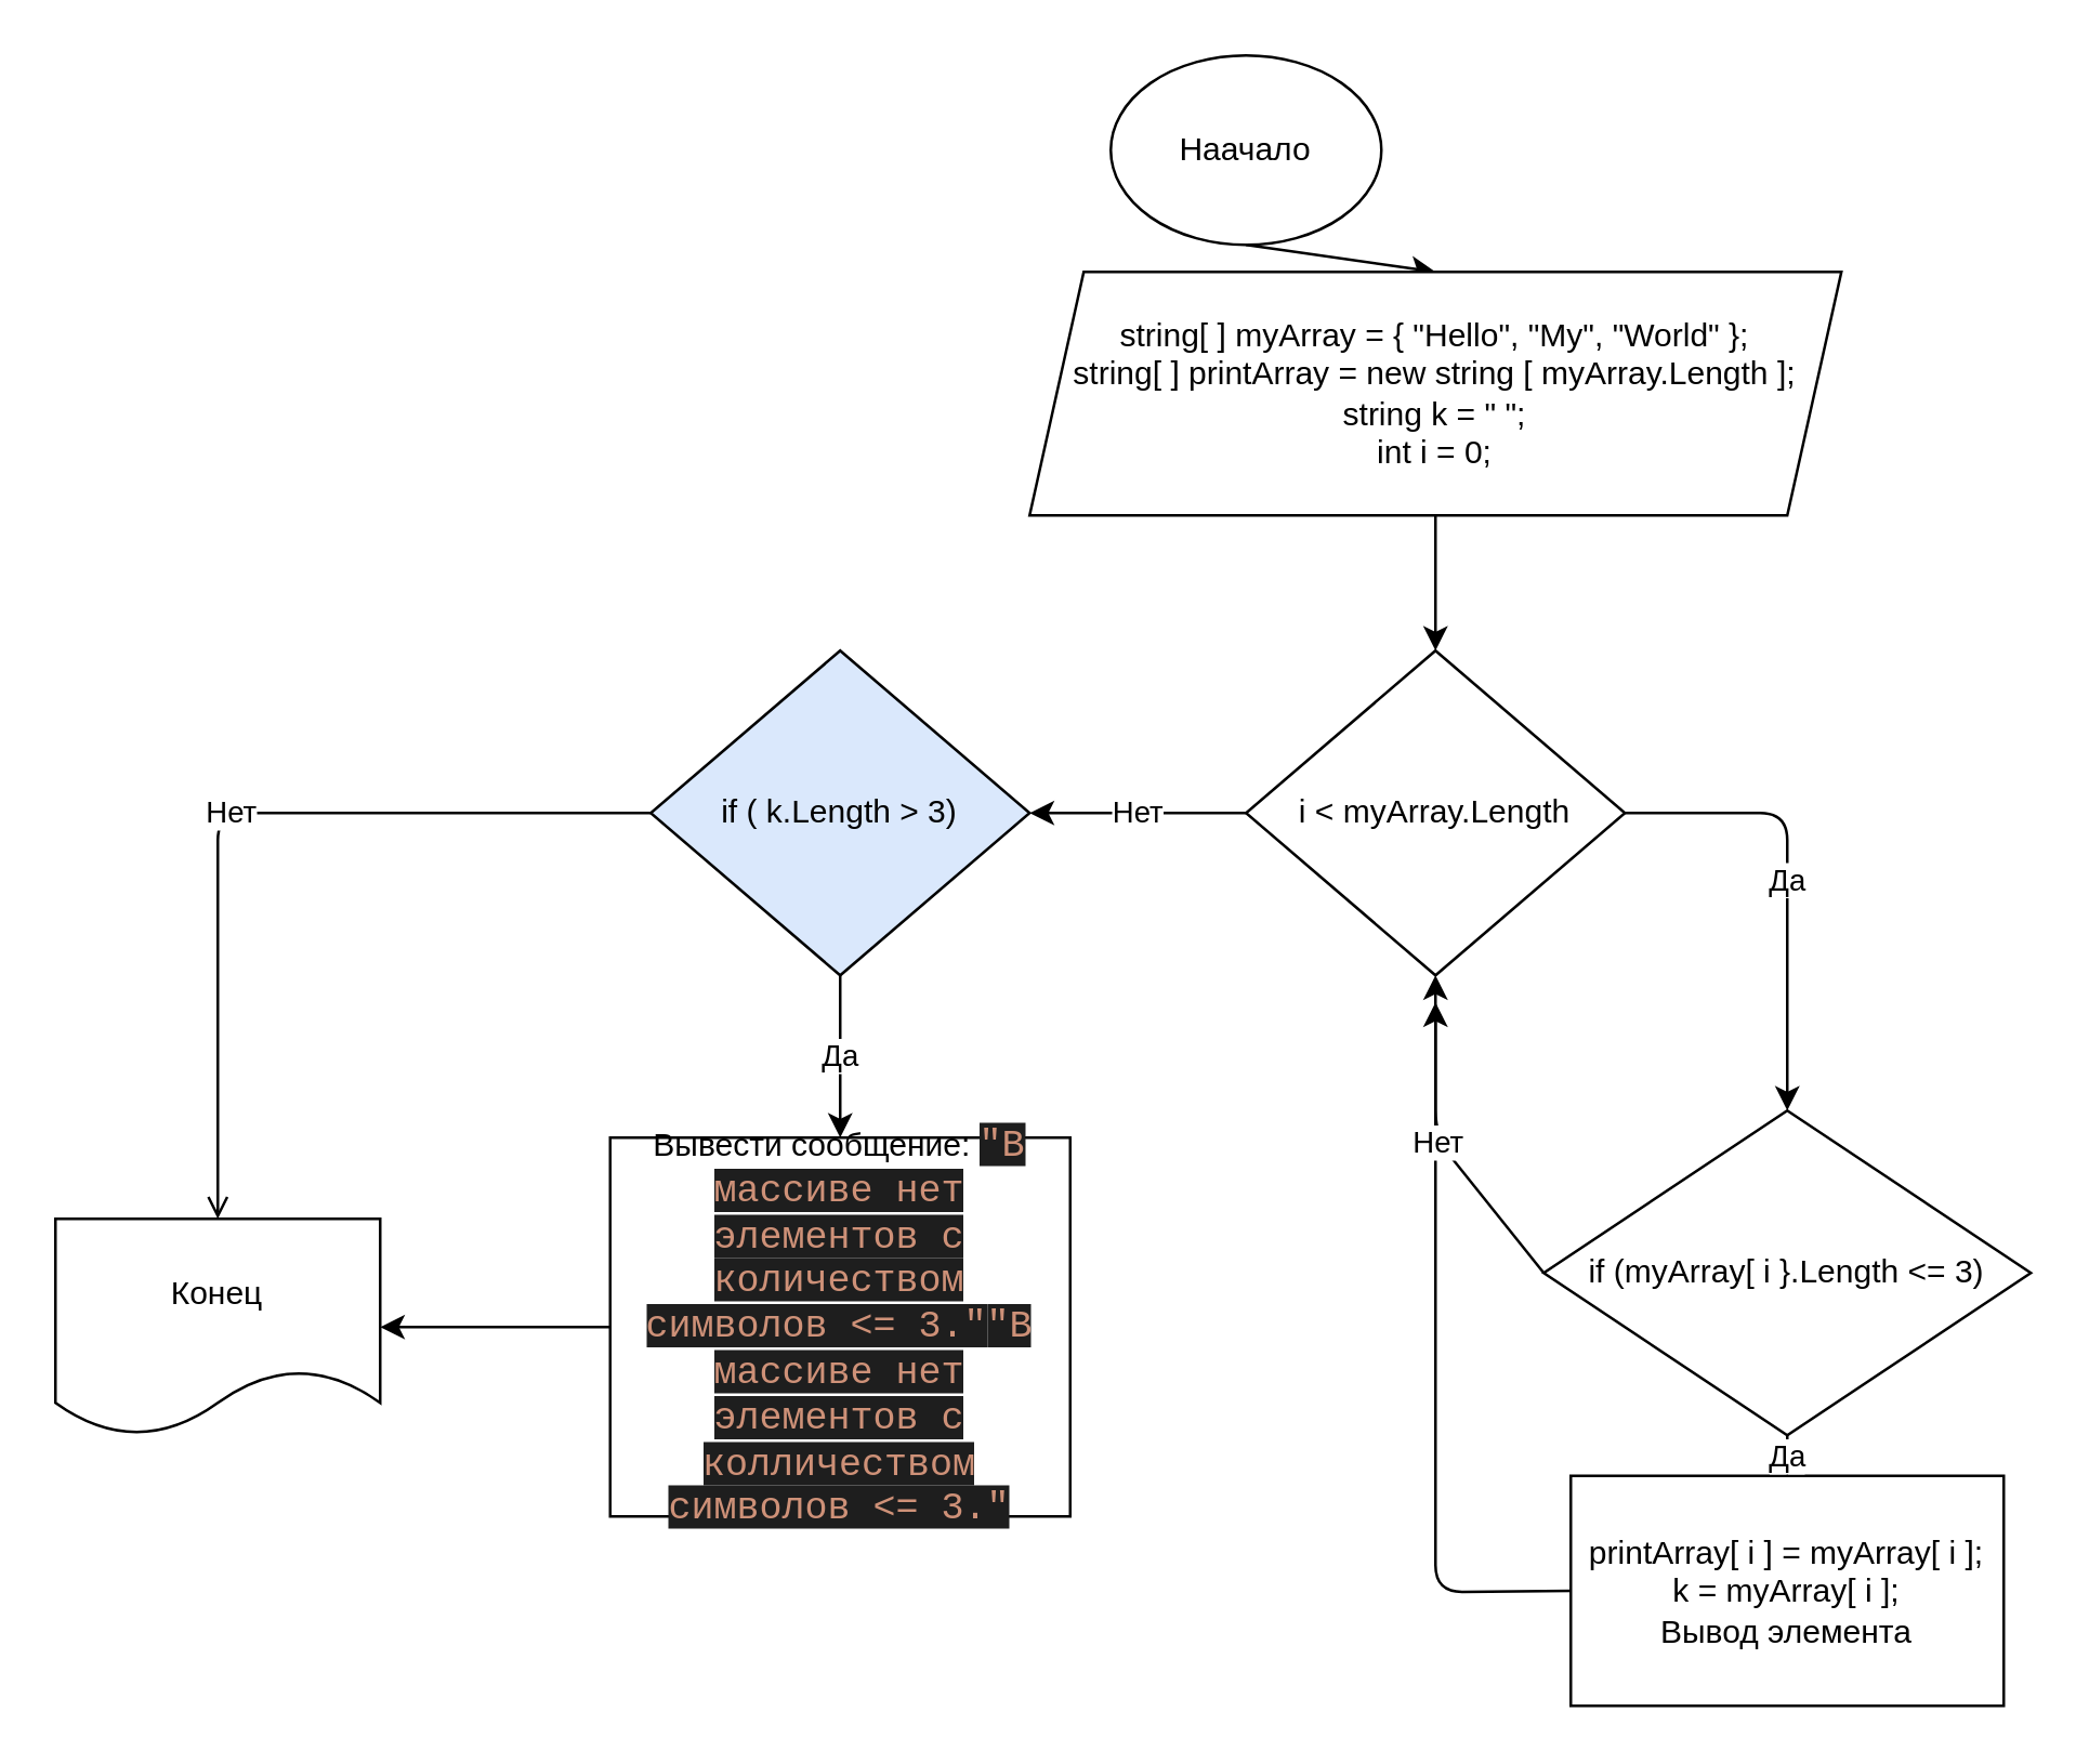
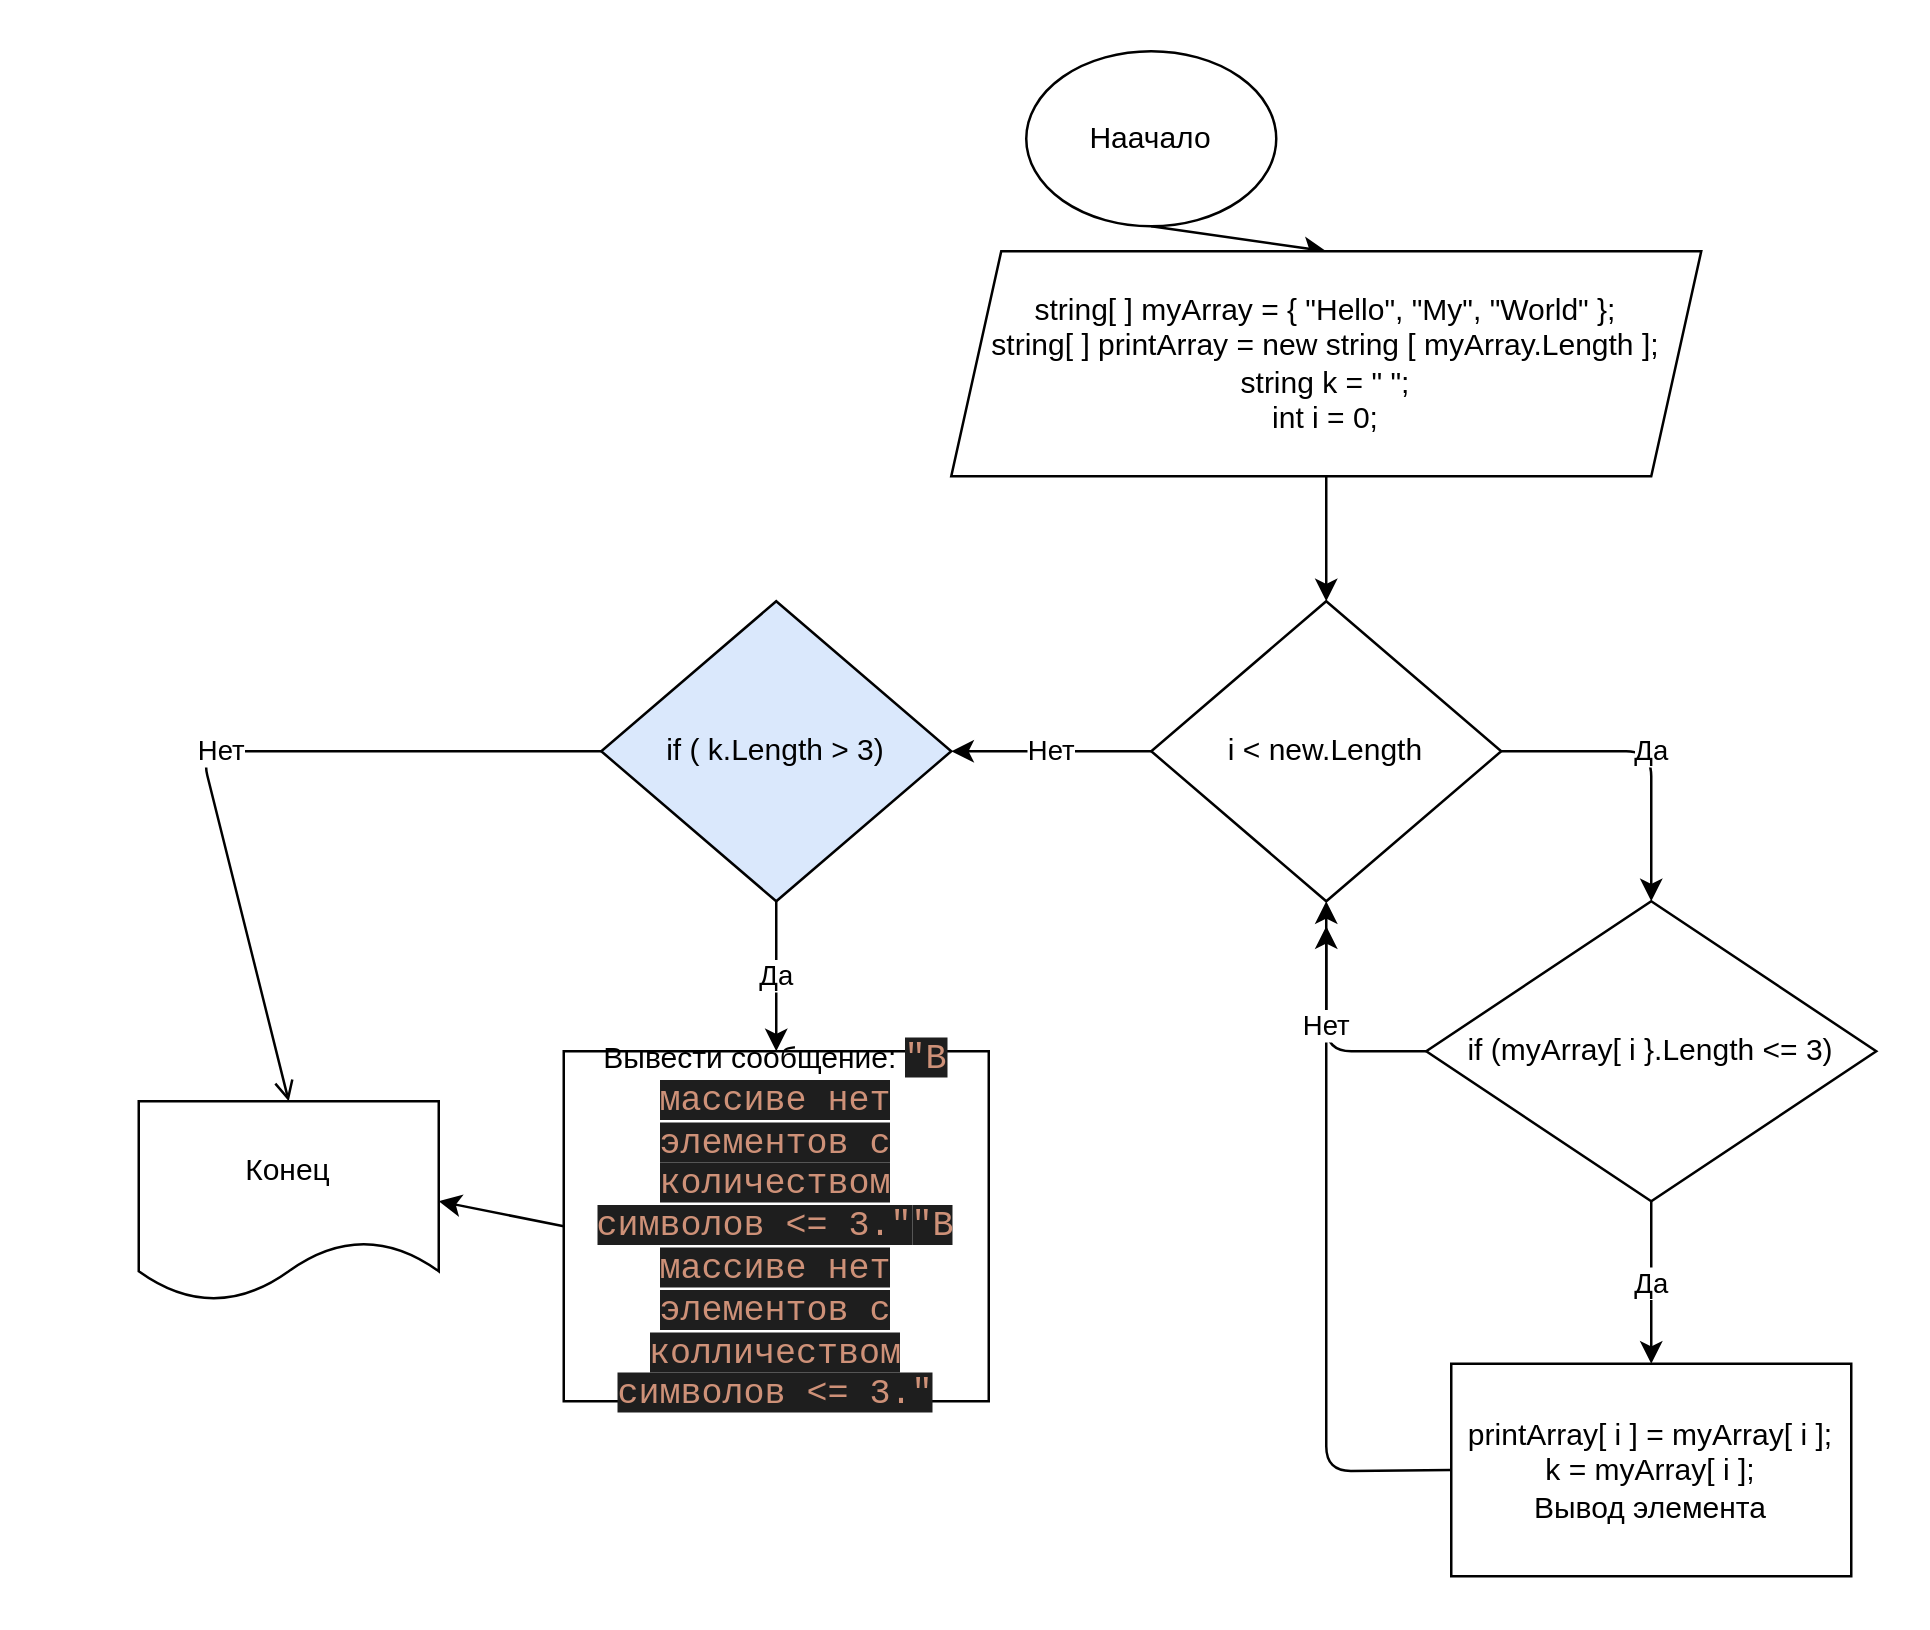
- <mxCell id="8" value="i &amp;lt; myArray.Length" style="rhombus;whiteSpace=wrap;html=1;" parent="1" vertex="1"><mxGeometry x="460" y="240" width="140" height="120" as="geometry" /></mxCell>
+ <mxCell id="8" value="i &amp;lt; new.Length" style="rhombus;whiteSpace=wrap;html=1;" parent="1" vertex="1"><mxGeometry x="460" y="240" width="140" height="120" as="geometry" /></mxCell>
- <mxCell id="13" value="if (myArray[ i }.Length &amp;lt;= 3)" style="rhombus;whiteSpace=wrap;html=1;" parent="1" vertex="1"><mxGeometry x="570" y="410" width="180" height="120" as="geometry" /></mxCell>
+ <mxCell id="13" value="if (myArray[ i }.Length &amp;lt;= 3)" style="rhombus;whiteSpace=wrap;html=1;" parent="1" vertex="1"><mxGeometry x="570" y="360" width="180" height="120" as="geometry" /></mxCell>
- <mxCell id="19" value="Конец" style="shape=document;whiteSpace=wrap;html=1;boundedLbl=1;" parent="1" vertex="1"><mxGeometry x="20" y="450" width="120" height="80" as="geometry" /></mxCell>
+ <mxCell id="19" value="Конец" style="shape=document;whiteSpace=wrap;html=1;boundedLbl=1;" parent="1" vertex="1"><mxGeometry x="55" y="440" width="120" height="80" as="geometry" /></mxCell>
